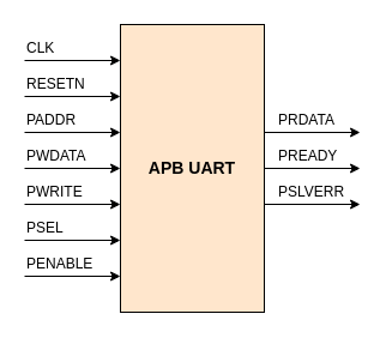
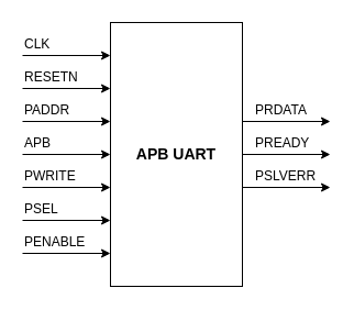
- <mxCell id="10" value="PWDATA" style="text;html=1;strokeColor=none;fillColor=none;align=left;verticalAlign=middle;whiteSpace=wrap;rounded=0;" parent="1" vertex="1"><mxGeometry x="20" y="120" width="60" height="20" as="geometry" /></mxCell>
+ <mxCell id="10" value="APB" style="text;html=1;strokeColor=none;fillColor=none;align=left;verticalAlign=middle;whiteSpace=wrap;rounded=0;" parent="1" vertex="1"><mxGeometry x="20" y="120" width="60" height="20" as="geometry" /></mxCell>
- <mxCell id="2" value="APB UART" style="rounded=0;whiteSpace=wrap;html=1;fontStyle=1;fontSize=14;fillColor=#ffe6cc;" parent="1" vertex="1"><mxGeometry x="100" y="20" width="120" height="240" as="geometry" /></mxCell>
+ <mxCell id="2" value="APB UART" style="rounded=0;whiteSpace=wrap;html=1;fontStyle=1;fontSize=14;" parent="1" vertex="1"><mxGeometry x="100" y="20" width="120" height="240" as="geometry" /></mxCell>
